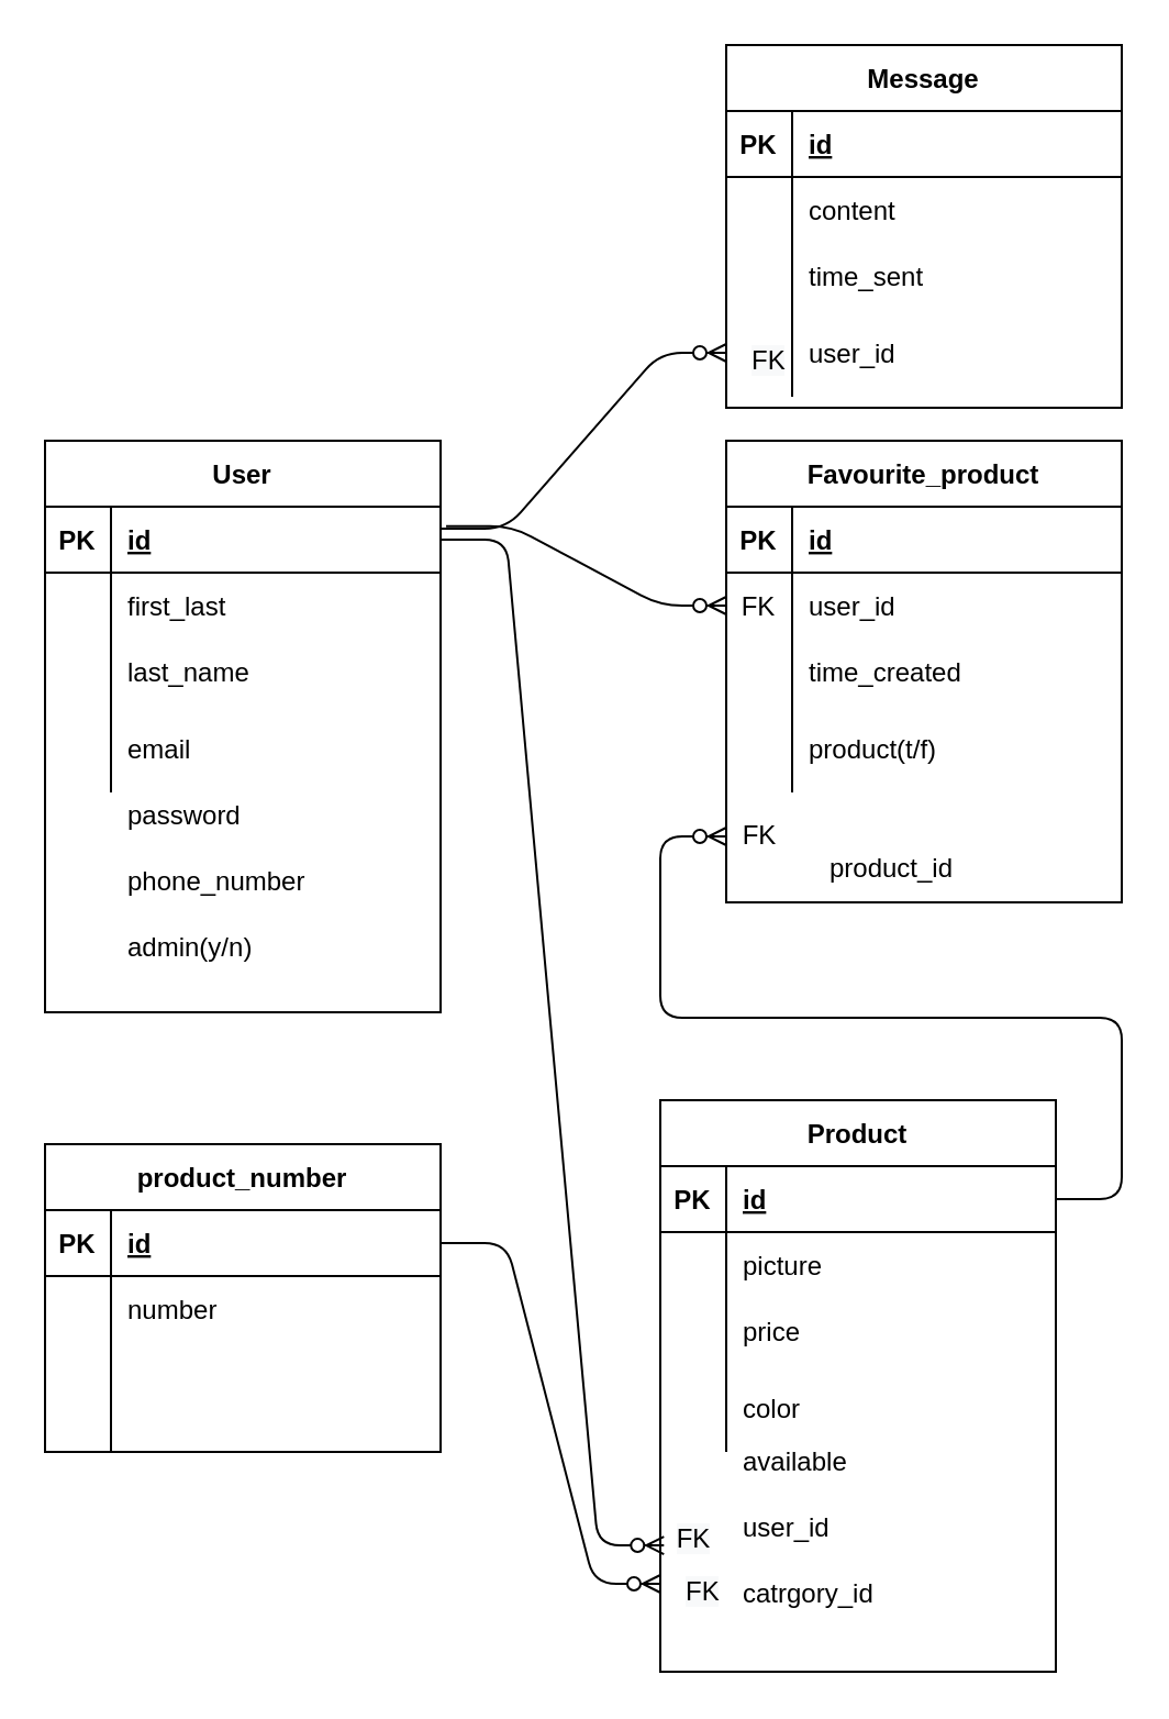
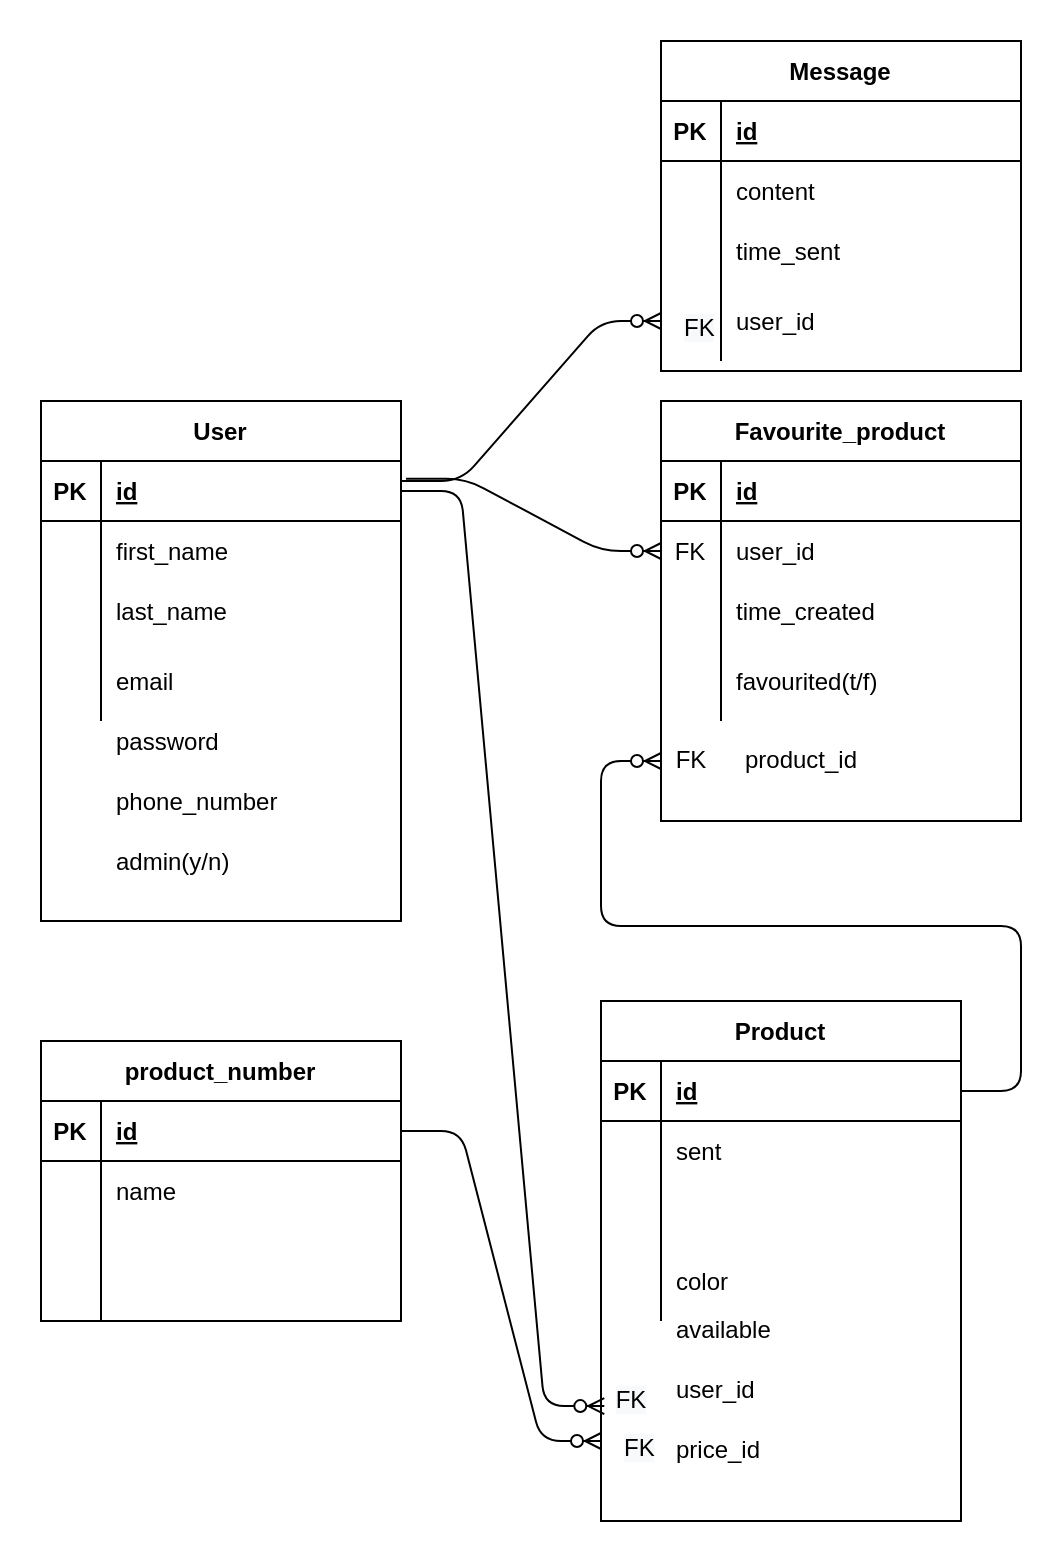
- <mxCell id="8" value="first_last" style="shape=partialRectangle;connectable=0;fillColor=none;top=0;left=0;bottom=0;right=0;align=left;spacingLeft=6;overflow=hidden;" vertex="1" parent="6"><mxGeometry x="30" width="150" height="30" as="geometry" /></mxCell>
+ <mxCell id="8" value="first_name" style="shape=partialRectangle;connectable=0;fillColor=none;top=0;left=0;bottom=0;right=0;align=left;spacingLeft=6;overflow=hidden;" vertex="1" parent="6"><mxGeometry x="30" width="150" height="30" as="geometry" /></mxCell>
- <mxCell id="30" value="product(t/f)" style="shape=partialRectangle;connectable=0;fillColor=none;top=0;left=0;bottom=0;right=0;align=left;spacingLeft=6;overflow=hidden;" vertex="1" parent="28"><mxGeometry x="30" width="150" height="40" as="geometry" /></mxCell>
+ <mxCell id="30" value="favourited(t/f)" style="shape=partialRectangle;connectable=0;fillColor=none;top=0;left=0;bottom=0;right=0;align=left;spacingLeft=6;overflow=hidden;" vertex="1" parent="28"><mxGeometry x="30" width="150" height="40" as="geometry" /></mxCell>
- <mxCell id="71" value="&lt;span style=&quot;text-align: left&quot;&gt;product_id&lt;/span&gt;" style="text;html=1;align=center;verticalAlign=middle;resizable=0;points=[];autosize=1;" vertex="1" parent="1"><mxGeometry x="370" y="385" width="70" height="20" as="geometry" /></mxCell>
+ <mxCell id="71" value="&lt;span style=&quot;text-align: left&quot;&gt;product_id&lt;/span&gt;" style="text;html=1;align=center;verticalAlign=middle;resizable=0;points=[];autosize=1;" vertex="1" parent="1"><mxGeometry x="365" y="370" width="70" height="20" as="geometry" /></mxCell>
- <mxCell id="37" value="picture" style="shape=partialRectangle;connectable=0;fillColor=none;top=0;left=0;bottom=0;right=0;align=left;spacingLeft=6;overflow=hidden;" vertex="1" parent="35"><mxGeometry x="30" width="150" height="30" as="geometry" /></mxCell>
+ <mxCell id="37" value="sent" style="shape=partialRectangle;connectable=0;fillColor=none;top=0;left=0;bottom=0;right=0;align=left;spacingLeft=6;overflow=hidden;" vertex="1" parent="35"><mxGeometry x="30" width="150" height="30" as="geometry" /></mxCell>
- <mxCell id="63" value="number" style="shape=partialRectangle;connectable=0;fillColor=none;top=0;left=0;bottom=0;right=0;align=left;spacingLeft=6;overflow=hidden;" vertex="1" parent="61"><mxGeometry x="30" width="150" height="30" as="geometry" /></mxCell>
+ <mxCell id="63" value="name" style="shape=partialRectangle;connectable=0;fillColor=none;top=0;left=0;bottom=0;right=0;align=left;spacingLeft=6;overflow=hidden;" vertex="1" parent="61"><mxGeometry x="30" width="150" height="30" as="geometry" /></mxCell>
- <mxCell id="40" value="price" style="shape=partialRectangle;connectable=0;fillColor=none;top=0;left=0;bottom=0;right=0;align=left;spacingLeft=6;overflow=hidden;" vertex="1" parent="38"><mxGeometry x="30" width="150" height="30" as="geometry" /></mxCell>
- <mxCell id="76" value="catrgory_id" style="shape=partialRectangle;html=1;whiteSpace=wrap;connectable=0;fillColor=none;top=0;left=0;bottom=0;right=0;align=left;spacingLeft=6;overflow=hidden;" vertex="1" parent="1"><mxGeometry x="330" y="710" width="140" height="30" as="geometry" /></mxCell>
+ <mxCell id="76" value="price_id" style="shape=partialRectangle;html=1;whiteSpace=wrap;connectable=0;fillColor=none;top=0;left=0;bottom=0;right=0;align=left;spacingLeft=6;overflow=hidden;" vertex="1" parent="1"><mxGeometry x="330" y="710" width="140" height="30" as="geometry" /></mxCell>
